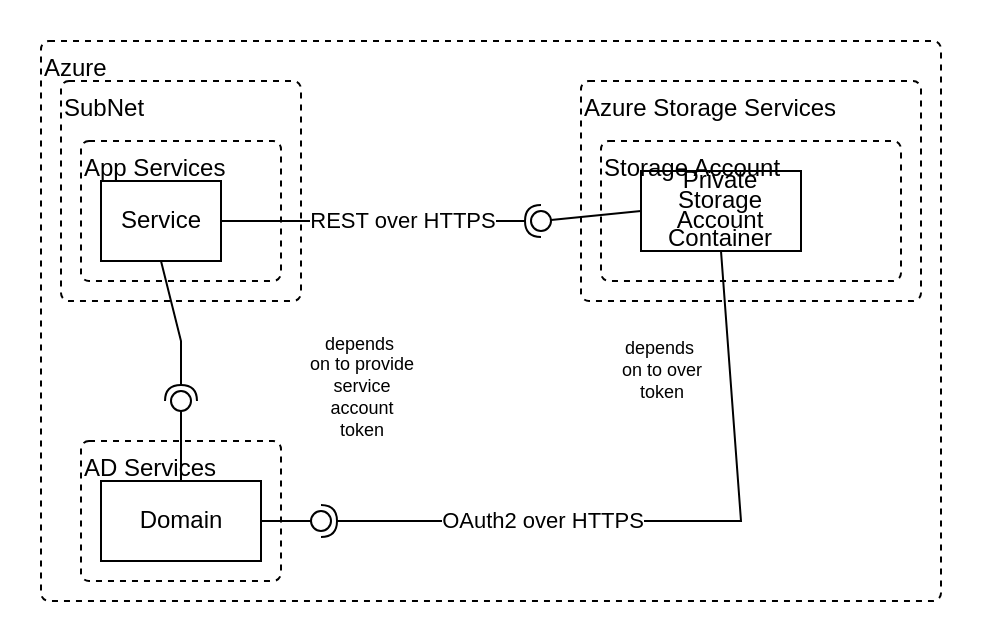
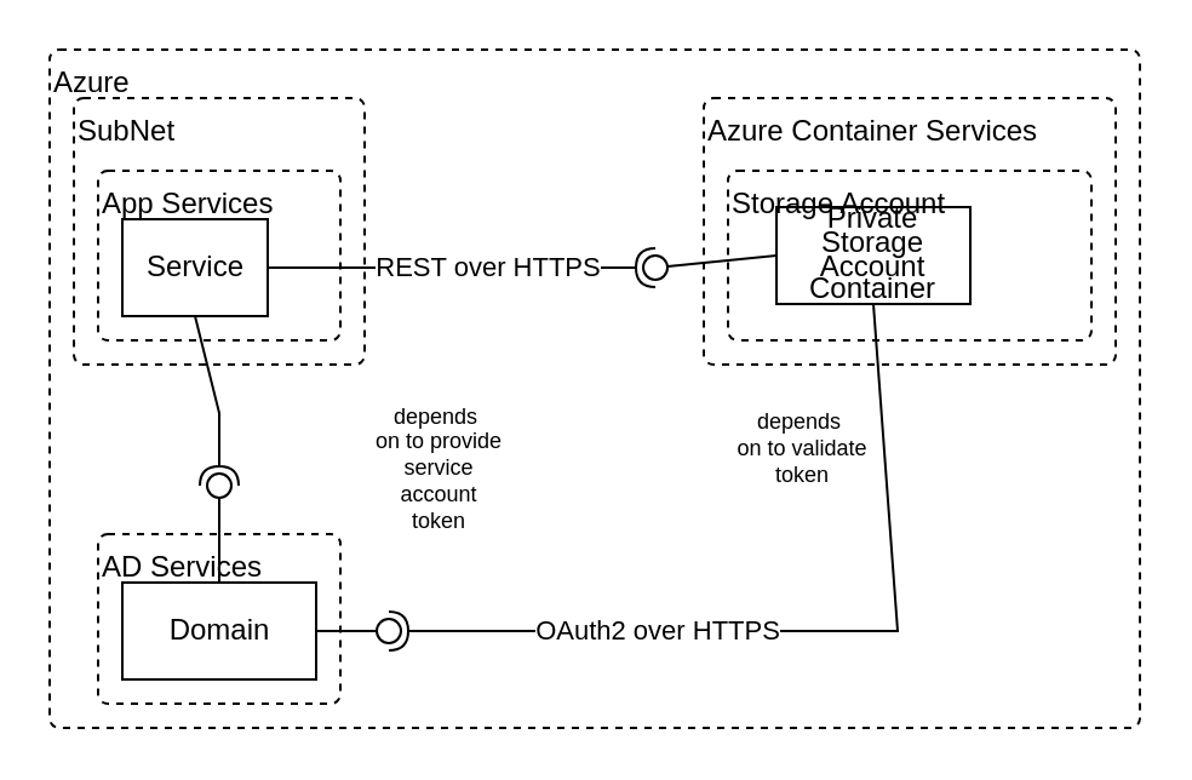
- <mxCell id="5" value="Azure Storage Services" style="rounded=1;whiteSpace=wrap;html=1;fillColor=none;dashed=1;align=left;verticalAlign=top;container=1;collapsible=0;recursiveResize=0;imageWidth=24;arcSize=8;absoluteArcSize=1;" vertex="1" parent="2"><mxGeometry x="270" y="20" width="170" height="110" as="geometry" /></mxCell>
+ <mxCell id="5" value="Azure Container Services" style="rounded=1;whiteSpace=wrap;html=1;fillColor=none;dashed=1;align=left;verticalAlign=top;container=1;collapsible=0;recursiveResize=0;imageWidth=24;arcSize=8;absoluteArcSize=1;" vertex="1" parent="2"><mxGeometry x="270" y="20" width="170" height="110" as="geometry" /></mxCell>
- <mxCell id="7" value="depends&amp;nbsp;&lt;br style=&quot;font-size: 9px;&quot;&gt;on to over&lt;br style=&quot;font-size: 9px;&quot;&gt;token" style="text;html=1;strokeColor=none;fillColor=none;align=center;verticalAlign=middle;whiteSpace=wrap;rounded=0;fontSize=9;" vertex="1" parent="2"><mxGeometry x="281" y="150" width="60" height="30" as="geometry" /></mxCell>
+ <mxCell id="7" value="depends&amp;nbsp;&lt;br style=&quot;font-size: 9px;&quot;&gt;on to validate&lt;br style=&quot;font-size: 9px;&quot;&gt;token" style="text;html=1;strokeColor=none;fillColor=none;align=center;verticalAlign=middle;whiteSpace=wrap;rounded=0;fontSize=9;" vertex="1" parent="2"><mxGeometry x="281" y="150" width="60" height="30" as="geometry" /></mxCell>
